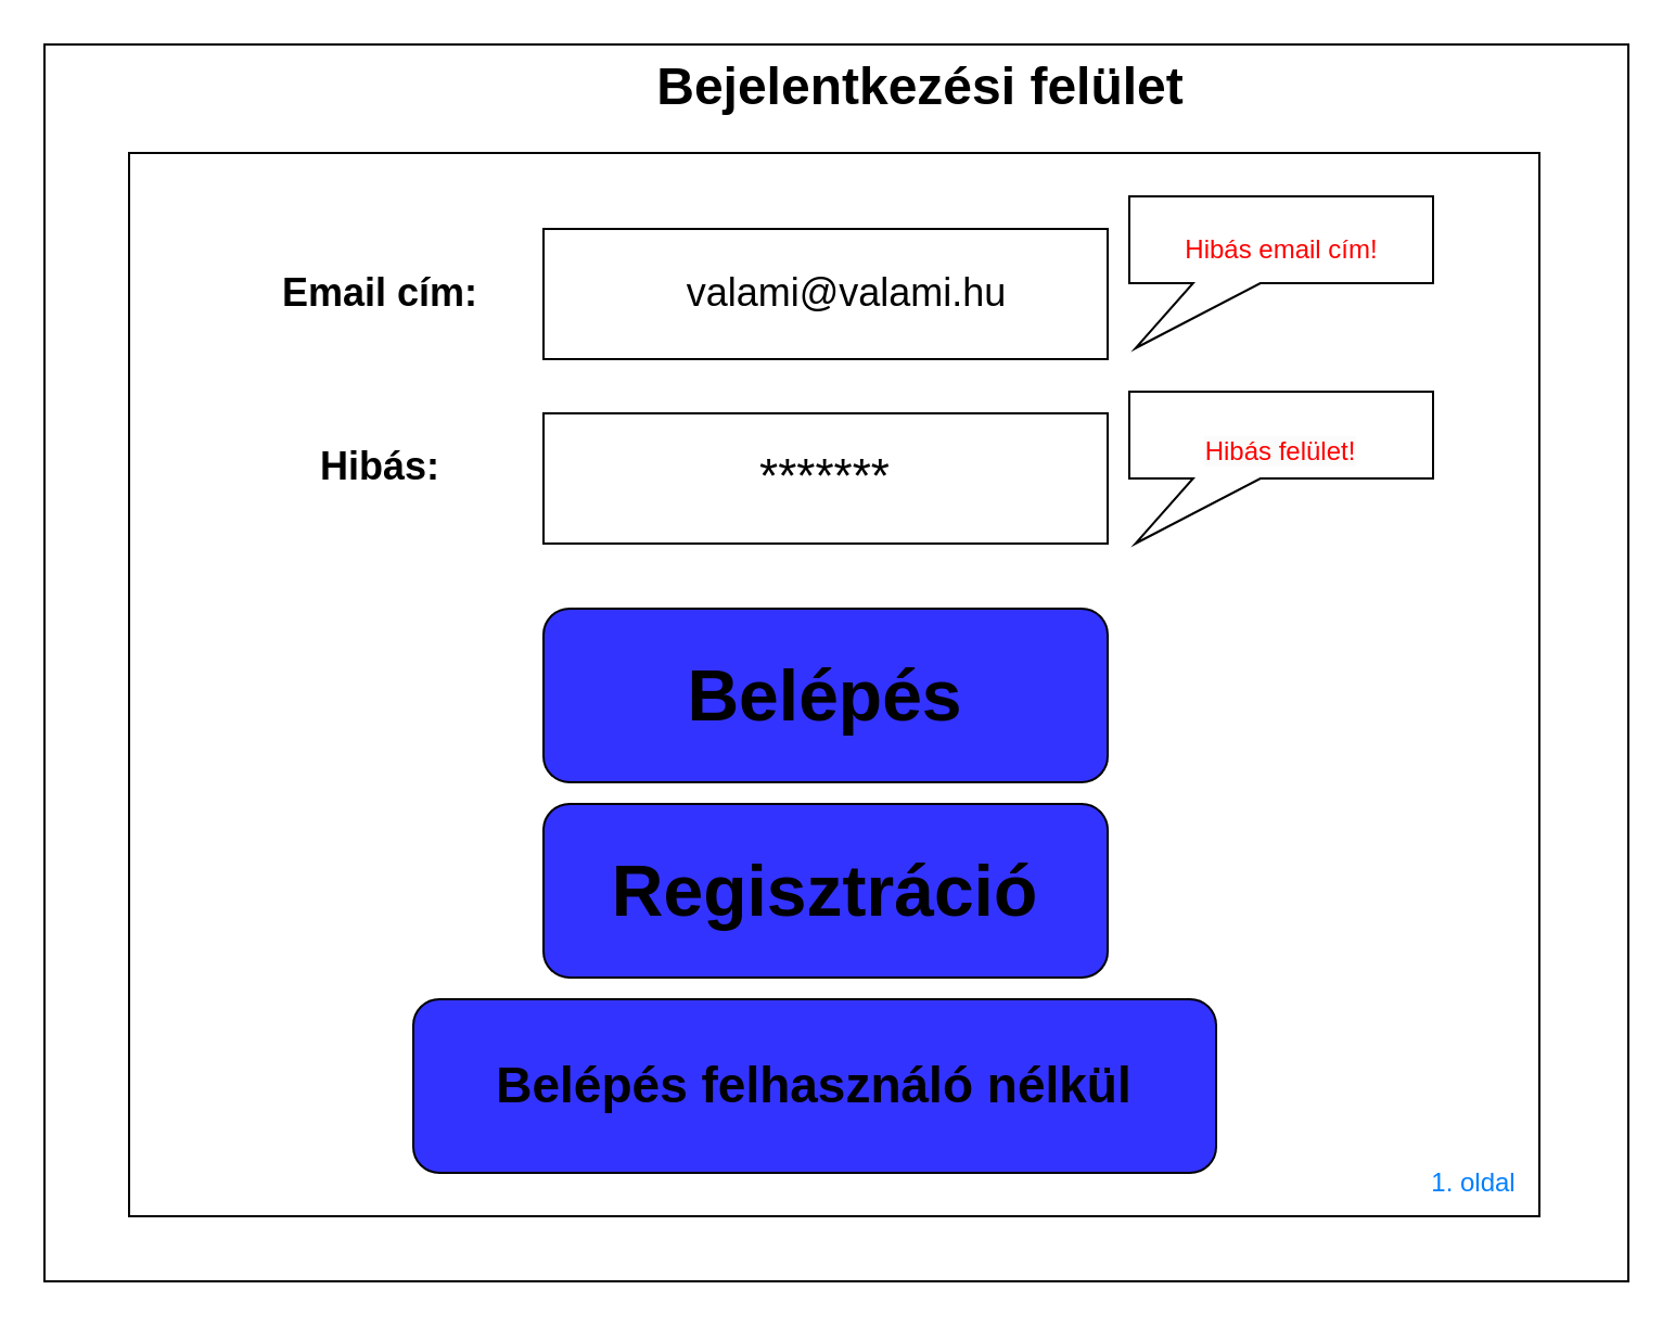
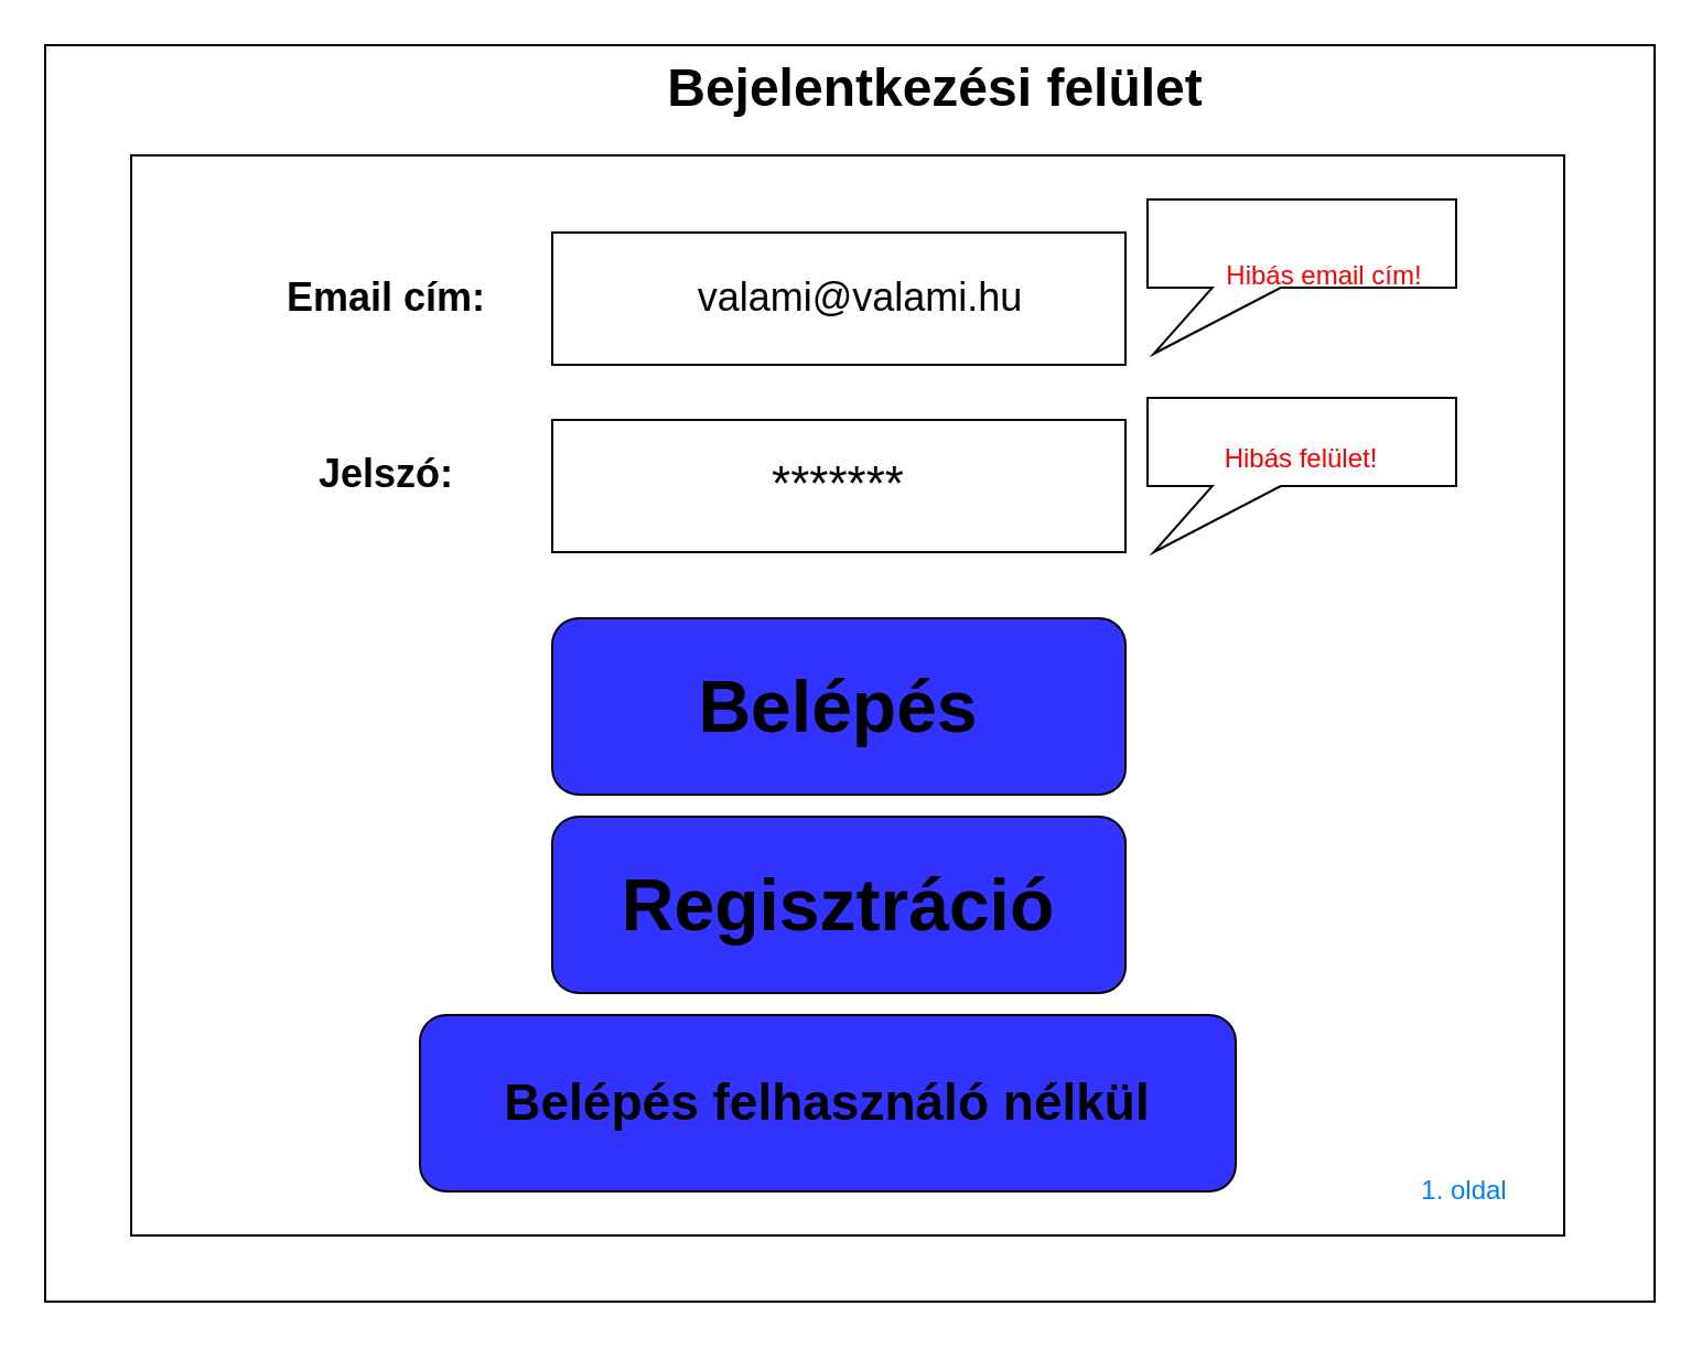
- <mxCell id="9" value="&lt;font color=&quot;#ff0000&quot;&gt;Hibás email cím!&lt;/font&gt;" style="text;html=1;strokeColor=none;fillColor=none;align=center;verticalAlign=middle;whiteSpace=wrap;rounded=0;" vertex="1" parent="1"><mxGeometry x="537.5" y="100" width="105" height="30" as="geometry" /></mxCell>
+ <mxCell id="9" value="&lt;font color=&quot;#ff0000&quot;&gt;Hibás email cím!&lt;/font&gt;" style="text;html=1;strokeColor=none;fillColor=none;align=center;verticalAlign=middle;whiteSpace=wrap;rounded=0;" vertex="1" parent="1"><mxGeometry x="547.5" y="110" width="105" height="30" as="geometry" /></mxCell>
- <mxCell id="10" value="&lt;h2&gt;Hibás:&lt;/h2&gt;" style="text;html=1;strokeColor=none;fillColor=none;align=center;verticalAlign=middle;whiteSpace=wrap;rounded=0;" vertex="1" parent="1"><mxGeometry x="145" y="200" width="60" height="30" as="geometry" /></mxCell>
+ <mxCell id="10" value="&lt;h2&gt;Jelszó:&lt;/h2&gt;" style="text;html=1;strokeColor=none;fillColor=none;align=center;verticalAlign=middle;whiteSpace=wrap;rounded=0;" vertex="1" parent="1"><mxGeometry x="145" y="200" width="60" height="30" as="geometry" /></mxCell>
- <mxCell id="19" value="1. oldal" style="text;html=1;strokeColor=none;fillColor=none;align=center;verticalAlign=middle;whiteSpace=wrap;rounded=0;fontColor=#007FFF;" vertex="1" parent="1"><mxGeometry x="649" y="530" width="60" height="30" as="geometry" /></mxCell>
+ <mxCell id="19" value="1. oldal" style="text;html=1;strokeColor=none;fillColor=none;align=center;verticalAlign=middle;whiteSpace=wrap;rounded=0;fontColor=#007FFF;" vertex="1" parent="1"><mxGeometry x="634" y="525" width="60" height="30" as="geometry" /></mxCell>
